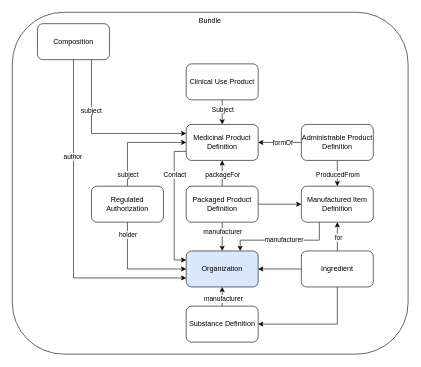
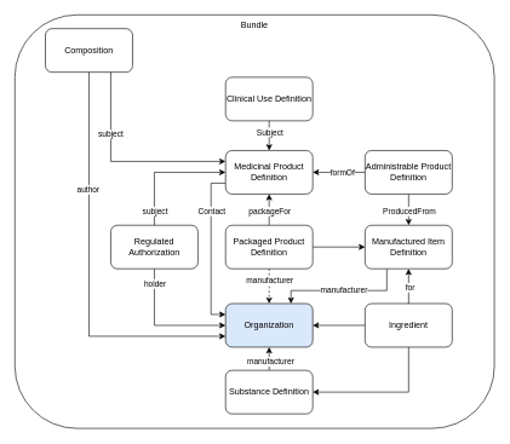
- <mxCell id="28" value="Clinical Use Product" style="rounded=1;whiteSpace=wrap;html=1;" parent="1" vertex="1"><mxGeometry x="310" y="106" width="120" height="60" as="geometry" /></mxCell>
+ <mxCell id="28" value="Clinical Use Definition" style="rounded=1;whiteSpace=wrap;html=1;" parent="1" vertex="1"><mxGeometry x="310" y="106" width="120" height="60" as="geometry" /></mxCell>
- <mxCell id="13" value="" style="edgeStyle=orthogonalEdgeStyle;rounded=0;orthogonalLoop=1;jettySize=auto;html=1;startArrow=none;" parent="1" source="25" target="20" edge="1"><mxGeometry relative="1" as="geometry" /></mxCell>
+ <mxCell id="13" value="" style="edgeStyle=orthogonalEdgeStyle;rounded=0;orthogonalLoop=1;jettySize=auto;html=1;startArrow=none;dashed=1;" parent="1" source="25" target="20" edge="1"><mxGeometry relative="1" as="geometry" /></mxCell>
